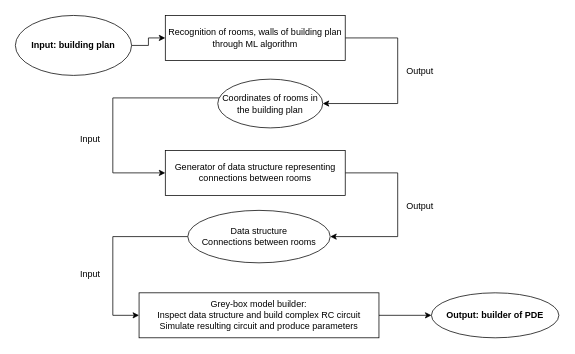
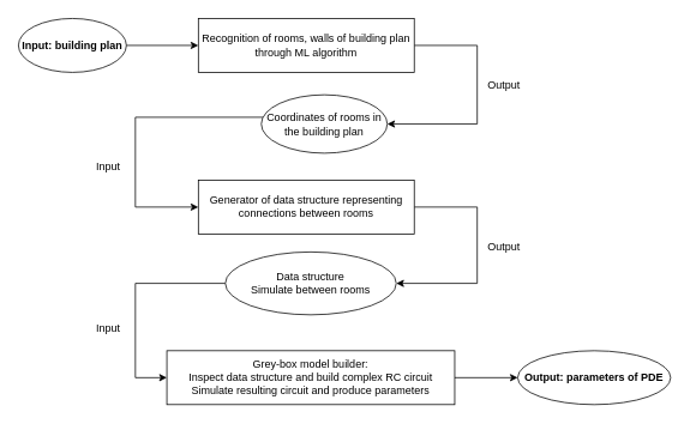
- <mxCell id="11" value="&lt;b&gt;Input: building plan&lt;/b&gt;" style="ellipse;whiteSpace=wrap;html=1;" vertex="1" parent="1"><mxGeometry x="20" y="20" width="155" height="80" as="geometry" /></mxCell>
+ <mxCell id="11" value="&lt;b&gt;Input: building plan&lt;/b&gt;" style="ellipse;whiteSpace=wrap;html=1;" vertex="1" parent="1"><mxGeometry x="20" y="20" width="120" height="60" as="geometry" /></mxCell>
- <mxCell id="15" value="Data structure&lt;br&gt;Connections between rooms" style="ellipse;whiteSpace=wrap;html=1;" vertex="1" parent="1"><mxGeometry x="250" y="280" width="190" height="70" as="geometry" /></mxCell>
+ <mxCell id="15" value="Data structure&lt;br&gt;Simulate between rooms" style="ellipse;whiteSpace=wrap;html=1;" vertex="1" parent="1"><mxGeometry x="250" y="280" width="190" height="70" as="geometry" /></mxCell>
- <mxCell id="18" value="&lt;b&gt;Output: builder of PDE&lt;/b&gt;" style="ellipse;whiteSpace=wrap;html=1;rounded=0;" vertex="1" parent="1"><mxGeometry x="575" y="390" width="170" height="60" as="geometry" /></mxCell>
+ <mxCell id="18" value="&lt;b&gt;Output: parameters of PDE&lt;/b&gt;" style="ellipse;whiteSpace=wrap;html=1;rounded=0;" vertex="1" parent="1"><mxGeometry x="575" y="390" width="170" height="60" as="geometry" /></mxCell>
